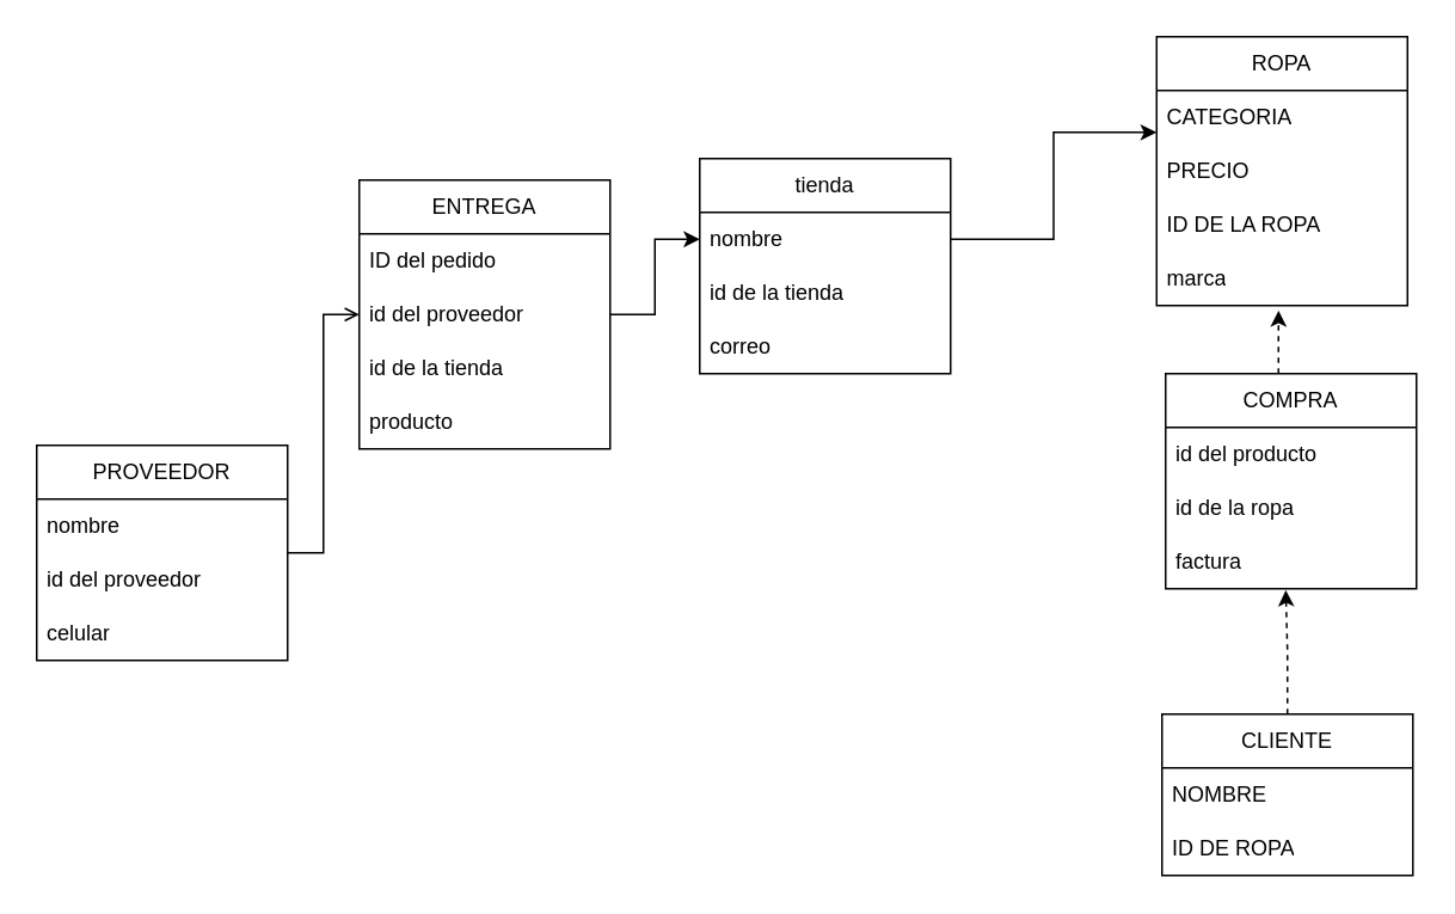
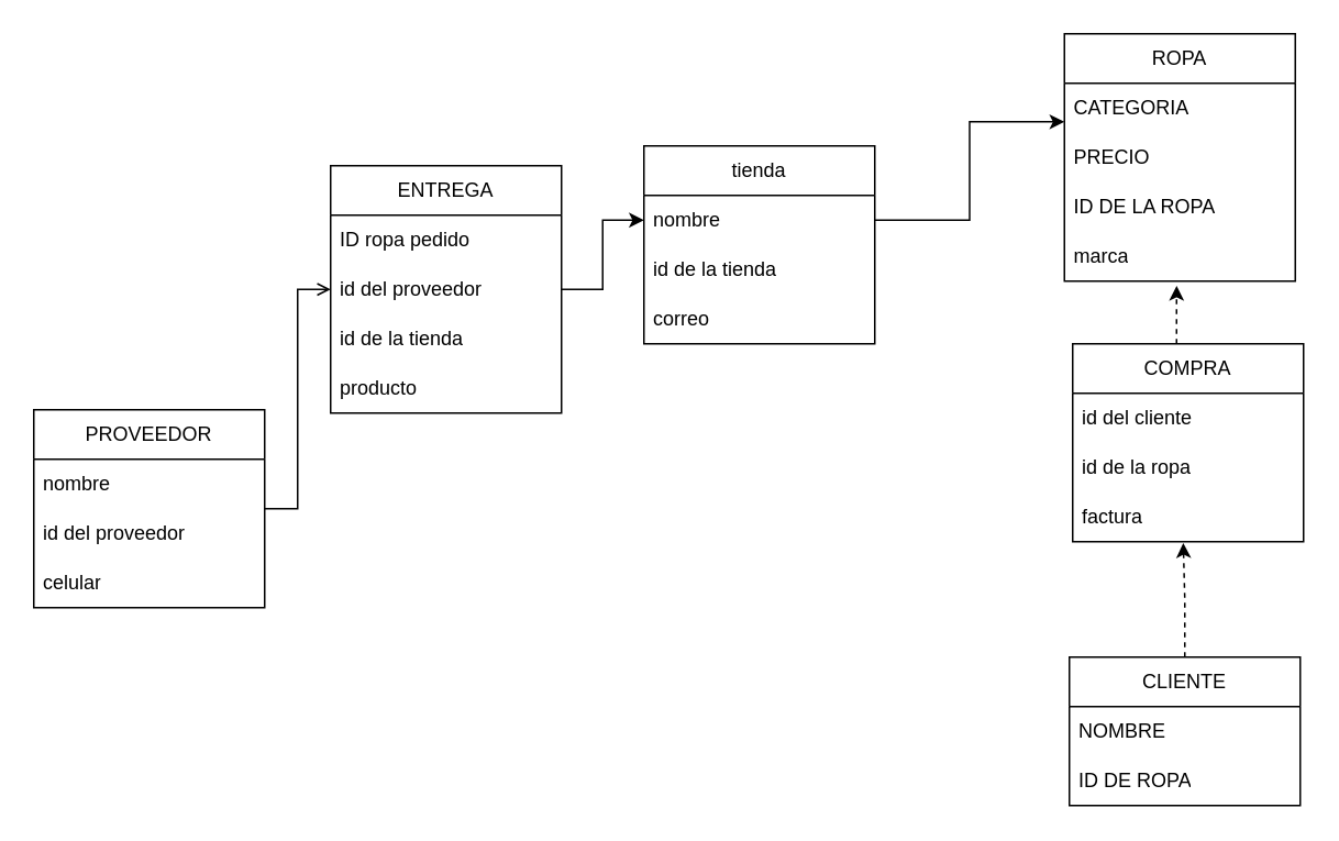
- <mxCell id="28" value="ID del pedido" style="text;strokeColor=none;fillColor=none;align=left;verticalAlign=middle;spacingLeft=4;spacingRight=4;overflow=hidden;points=[[0,0.5],[1,0.5]];portConstraint=eastwest;rotatable=0;whiteSpace=wrap;html=1;" vertex="1" parent="27"><mxGeometry y="30" width="140" height="30" as="geometry" /></mxCell>
+ <mxCell id="28" value="ID ropa pedido" style="text;strokeColor=none;fillColor=none;align=left;verticalAlign=middle;spacingLeft=4;spacingRight=4;overflow=hidden;points=[[0,0.5],[1,0.5]];portConstraint=eastwest;rotatable=0;whiteSpace=wrap;html=1;" vertex="1" parent="27"><mxGeometry y="30" width="140" height="30" as="geometry" /></mxCell>
- <mxCell id="15" value="id del producto" style="text;strokeColor=none;fillColor=none;align=left;verticalAlign=middle;spacingLeft=4;spacingRight=4;overflow=hidden;points=[[0,0.5],[1,0.5]];portConstraint=eastwest;rotatable=0;whiteSpace=wrap;html=1;" vertex="1" parent="14"><mxGeometry y="30" width="140" height="30" as="geometry" /></mxCell>
+ <mxCell id="15" value="id del cliente" style="text;strokeColor=none;fillColor=none;align=left;verticalAlign=middle;spacingLeft=4;spacingRight=4;overflow=hidden;points=[[0,0.5],[1,0.5]];portConstraint=eastwest;rotatable=0;whiteSpace=wrap;html=1;" vertex="1" parent="14"><mxGeometry y="30" width="140" height="30" as="geometry" /></mxCell>
